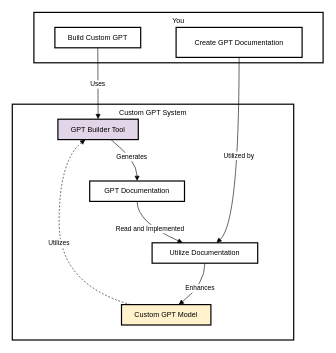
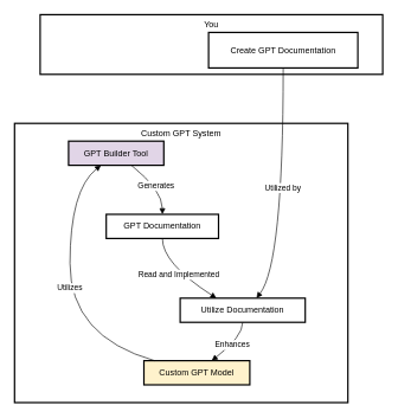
- <mxCell id="3" value="Build Custom GPT" style="whiteSpace=wrap;strokeWidth=2;" vertex="1" parent="1"><mxGeometry x="91" y="45" width="143" height="34" as="geometry" /></mxCell>
- <mxCell id="14" value="Uses" style="curved=1;startArrow=none;endArrow=block;exitX=0.5;exitY=1;entryX=0.5;entryY=0;" edge="1" parent="1" source="3" target="6"><mxGeometry relative="1" as="geometry"><Array as="points" /></mxGeometry></mxCell>
- <mxCell id="10" value="Utilizes" style="curved=1;startArrow=none;endArrow=block;exitX=0.1;exitY=0;entryX=0.34;entryY=1;dashed=1;" edge="1" parent="1" source="7" target="6"><mxGeometry relative="1" as="geometry"><Array as="points"><mxPoint x="98" y="473" /><mxPoint x="98" y="267" /></Array></mxGeometry></mxCell>
+ <mxCell id="10" value="Utilizes" style="curved=1;startArrow=none;endArrow=block;exitX=0.1;exitY=0;entryX=0.34;entryY=1;" edge="1" parent="1" source="7" target="6"><mxGeometry relative="1" as="geometry"><Array as="points"><mxPoint x="98" y="473" /><mxPoint x="98" y="267" /></Array></mxGeometry></mxCell>
- <mxCell id="9" value="Utilize Documentation" style="whiteSpace=wrap;strokeWidth=2;" vertex="1" parent="1"><mxGeometry x="253" y="404" width="176" height="34" as="geometry" /></mxCell>
+ <mxCell id="9" value="Utilize Documentation" style="whiteSpace=wrap;strokeWidth=2;" vertex="1" parent="1"><mxGeometry x="253" y="419" width="176" height="34" as="geometry" /></mxCell>
